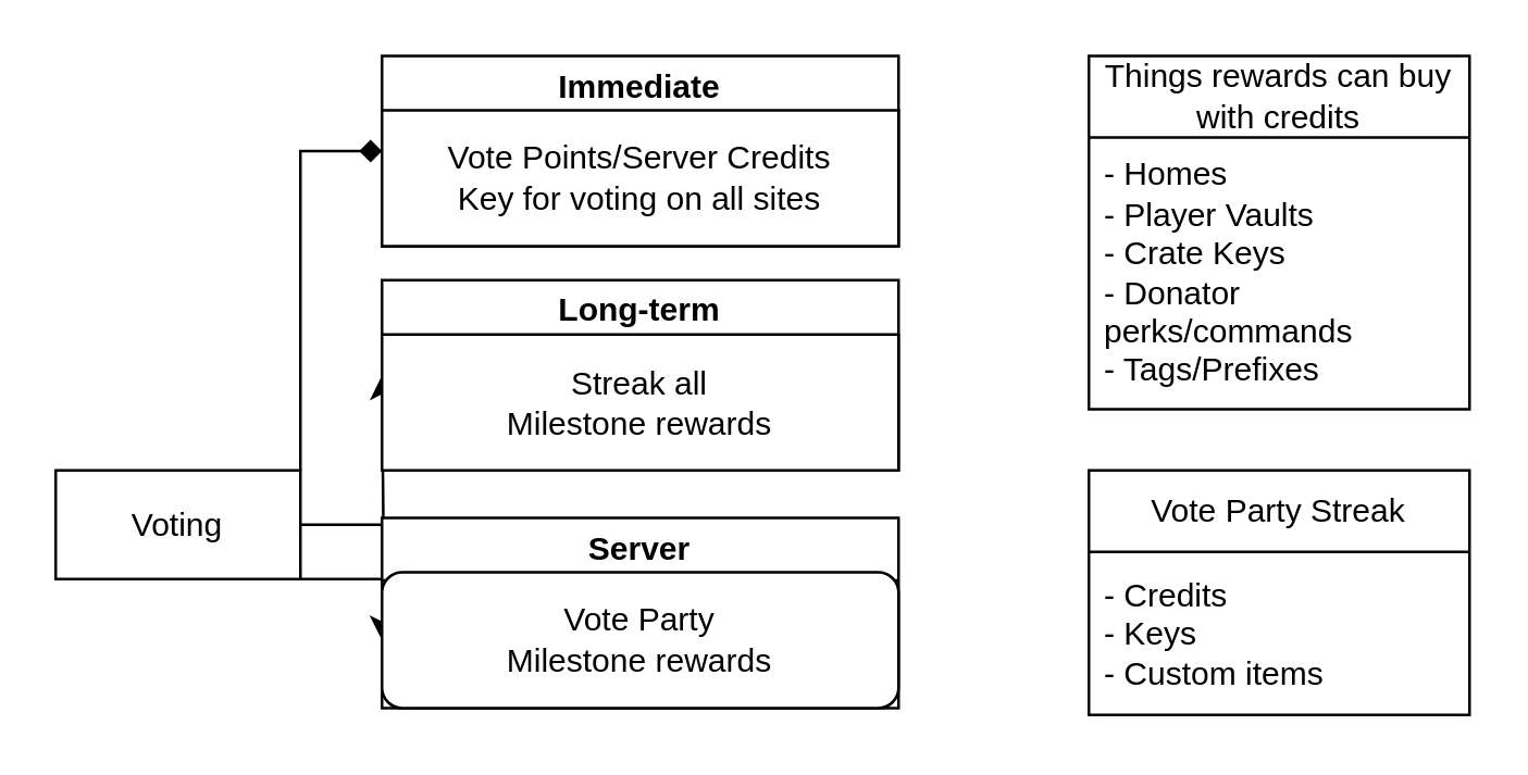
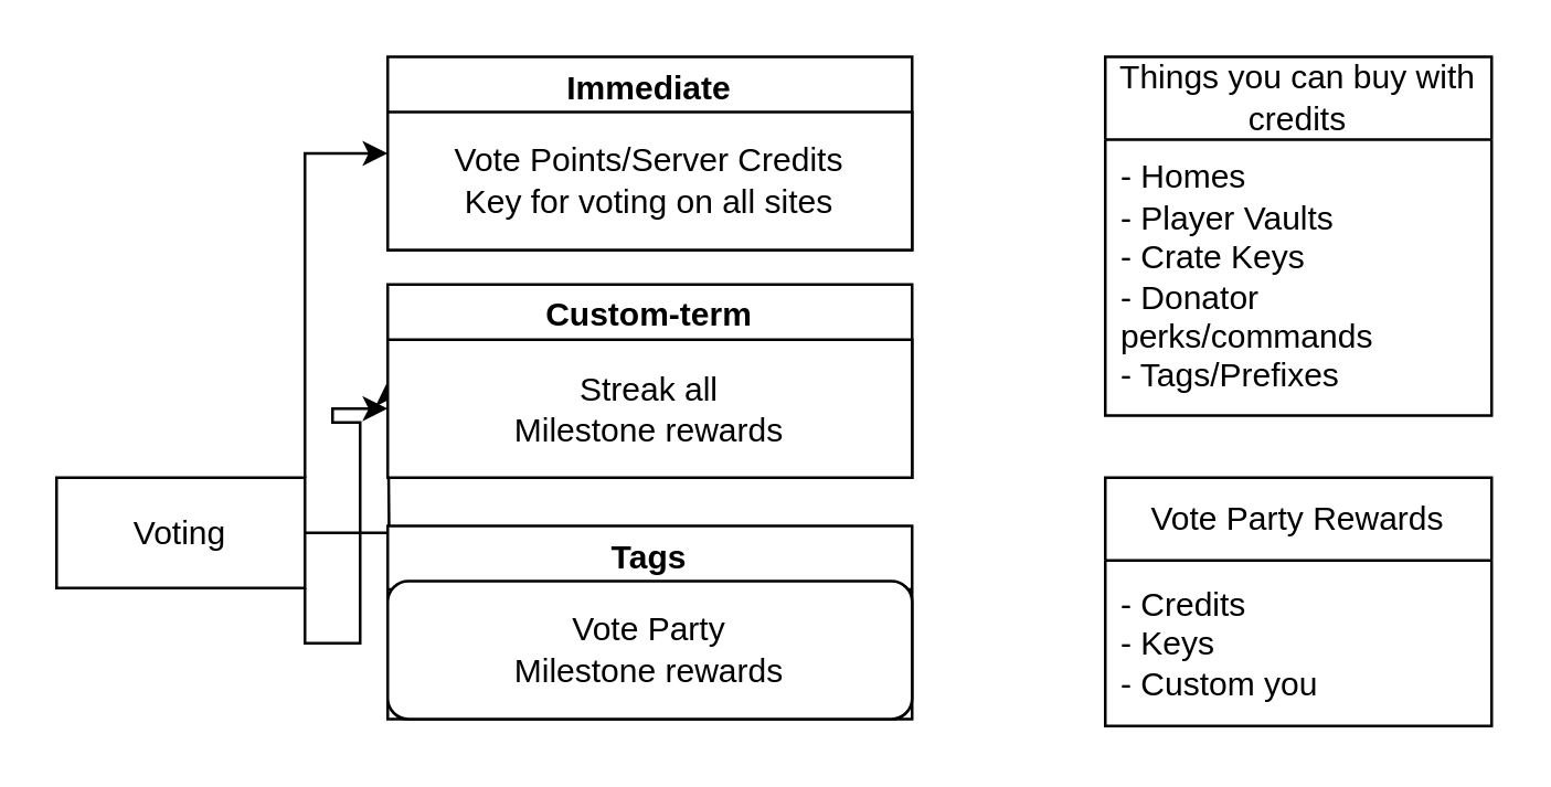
- <mxCell id="12" value="Things rewards can buy with credits" style="swimlane;fontStyle=0;childLayout=stackLayout;horizontal=1;startSize=30;horizontalStack=0;resizeParent=1;resizeParentMax=0;resizeLast=0;collapsible=1;marginBottom=0;whiteSpace=wrap;html=1;" vertex="1" parent="1"><mxGeometry x="400" y="20" width="140" height="130" as="geometry" /></mxCell>
+ <mxCell id="12" value="Things you can buy with credits" style="swimlane;fontStyle=0;childLayout=stackLayout;horizontal=1;startSize=30;horizontalStack=0;resizeParent=1;resizeParentMax=0;resizeLast=0;collapsible=1;marginBottom=0;whiteSpace=wrap;html=1;" vertex="1" parent="1"><mxGeometry x="400" y="20" width="140" height="130" as="geometry" /></mxCell>
- <mxCell id="3" style="edgeStyle=orthogonalEdgeStyle;rounded=0;orthogonalLoop=1;jettySize=auto;html=1;exitX=1;exitY=0;exitDx=0;exitDy=0;entryX=0;entryY=0.5;entryDx=0;entryDy=0;endArrow=diamond;" edge="1" parent="1" source="5" target="6"><mxGeometry relative="1" as="geometry" /></mxCell>
+ <mxCell id="3" style="edgeStyle=orthogonalEdgeStyle;rounded=0;orthogonalLoop=1;jettySize=auto;html=1;exitX=1;exitY=0;exitDx=0;exitDy=0;entryX=0;entryY=0.5;entryDx=0;entryDy=0;" edge="1" parent="1" source="5" target="6"><mxGeometry relative="1" as="geometry" /></mxCell>
- <mxCell id="8" value="Long-term" style="swimlane;whiteSpace=wrap;html=1;" vertex="1" parent="1"><mxGeometry x="140" y="102.5" width="190" height="70" as="geometry" /></mxCell>
+ <mxCell id="8" value="Custom-term" style="swimlane;whiteSpace=wrap;html=1;" vertex="1" parent="1"><mxGeometry x="140" y="102.5" width="190" height="70" as="geometry" /></mxCell>
- <mxCell id="14" value="Vote Party Streak" style="swimlane;fontStyle=0;childLayout=stackLayout;horizontal=1;startSize=30;horizontalStack=0;resizeParent=1;resizeParentMax=0;resizeLast=0;collapsible=1;marginBottom=0;whiteSpace=wrap;html=1;" vertex="1" parent="1"><mxGeometry x="400" y="172.5" width="140" height="90" as="geometry" /></mxCell>
+ <mxCell id="14" value="Vote Party Rewards" style="swimlane;fontStyle=0;childLayout=stackLayout;horizontal=1;startSize=30;horizontalStack=0;resizeParent=1;resizeParentMax=0;resizeLast=0;collapsible=1;marginBottom=0;whiteSpace=wrap;html=1;" vertex="1" parent="1"><mxGeometry x="400" y="172.5" width="140" height="90" as="geometry" /></mxCell>
- <mxCell id="10" value="Server" style="swimlane;whiteSpace=wrap;html=1;" vertex="1" parent="1"><mxGeometry x="140" y="190" width="190" height="70" as="geometry"><mxRectangle x="380" y="210" width="80" height="30" as="alternateBounds" /></mxGeometry></mxCell>
+ <mxCell id="10" value="Tags" style="swimlane;whiteSpace=wrap;html=1;" vertex="1" parent="1"><mxGeometry x="140" y="190" width="190" height="70" as="geometry"><mxRectangle x="380" y="210" width="80" height="30" as="alternateBounds" /></mxGeometry></mxCell>
- <mxCell id="4" style="edgeStyle=orthogonalEdgeStyle;rounded=0;orthogonalLoop=1;jettySize=auto;html=1;exitX=1;exitY=1;exitDx=0;exitDy=0;entryX=0;entryY=0.5;entryDx=0;entryDy=0;" edge="1" parent="1" source="5" target="11"><mxGeometry relative="1" as="geometry" /></mxCell>
+ <mxCell id="4" style="edgeStyle=orthogonalEdgeStyle;rounded=0;orthogonalLoop=1;jettySize=auto;html=1;exitX=1;exitY=1;exitDx=0;exitDy=0;" edge="1" parent="1" source="5" target="9"><mxGeometry relative="1" as="geometry" /></mxCell>
- <mxCell id="15" value="&lt;div&gt;- Credits&lt;/div&gt;&lt;div&gt;- Keys&lt;br&gt;&lt;/div&gt;&lt;div&gt;- Custom items&lt;/div&gt;" style="text;strokeColor=none;fillColor=none;align=left;verticalAlign=middle;spacingLeft=4;spacingRight=4;overflow=hidden;points=[[0,0.5],[1,0.5]];portConstraint=eastwest;rotatable=0;whiteSpace=wrap;html=1;" vertex="1" parent="14"><mxGeometry y="30" width="140" height="60" as="geometry" /></mxCell>
+ <mxCell id="15" value="&lt;div&gt;- Credits&lt;/div&gt;&lt;div&gt;- Keys&lt;br&gt;&lt;/div&gt;&lt;div&gt;- Custom you&lt;/div&gt;" style="text;strokeColor=none;fillColor=none;align=left;verticalAlign=middle;spacingLeft=4;spacingRight=4;overflow=hidden;points=[[0,0.5],[1,0.5]];portConstraint=eastwest;rotatable=0;whiteSpace=wrap;html=1;" vertex="1" parent="14"><mxGeometry y="30" width="140" height="60" as="geometry" /></mxCell>
